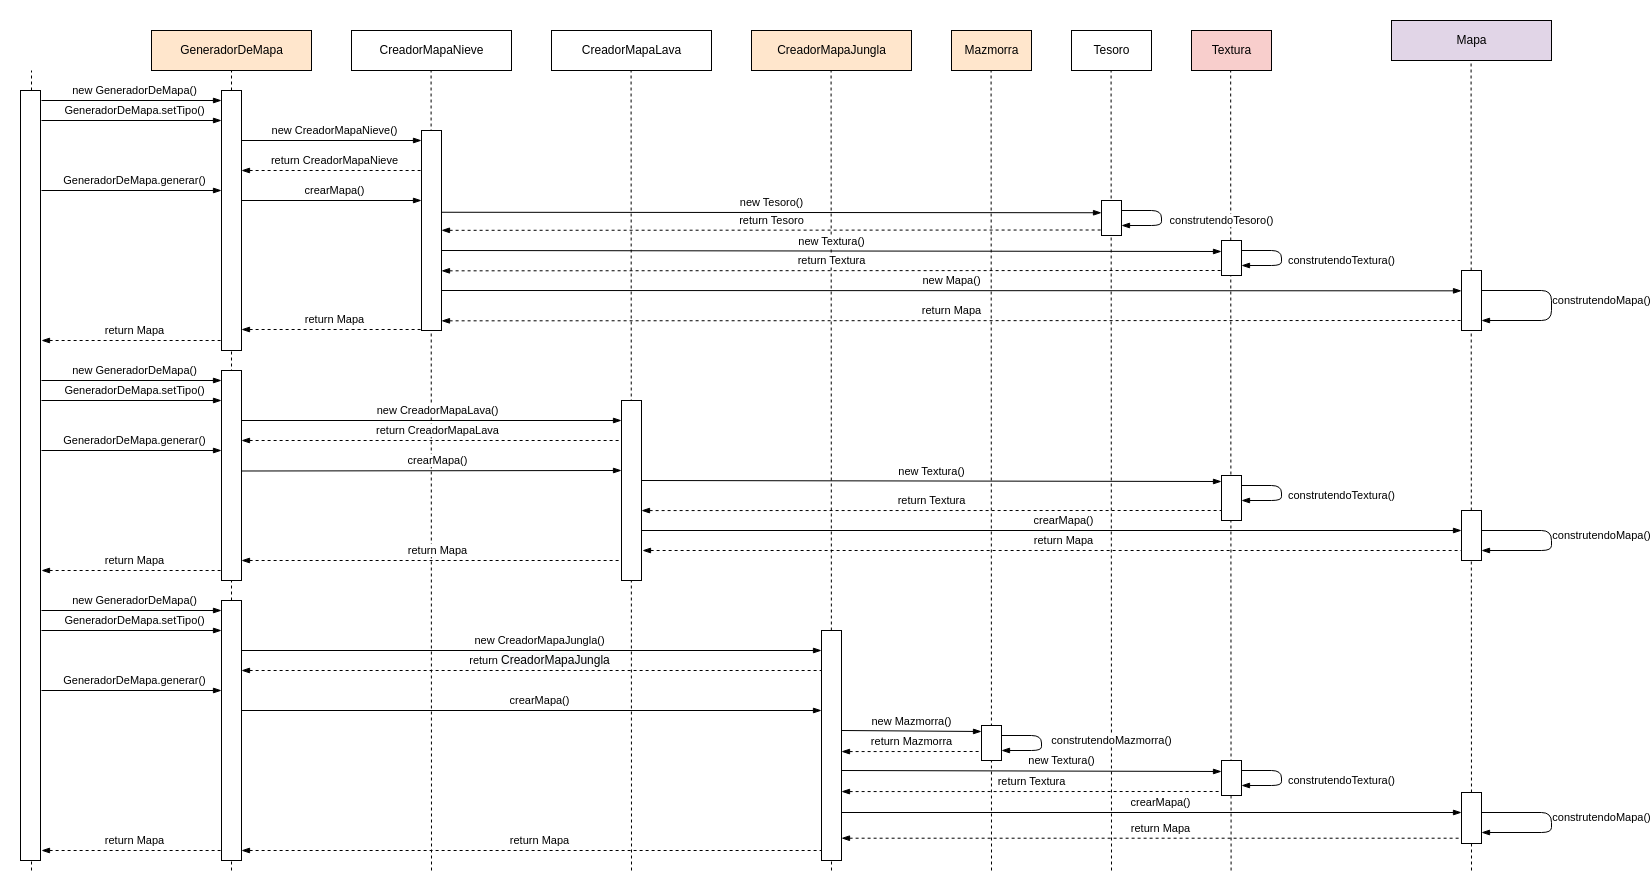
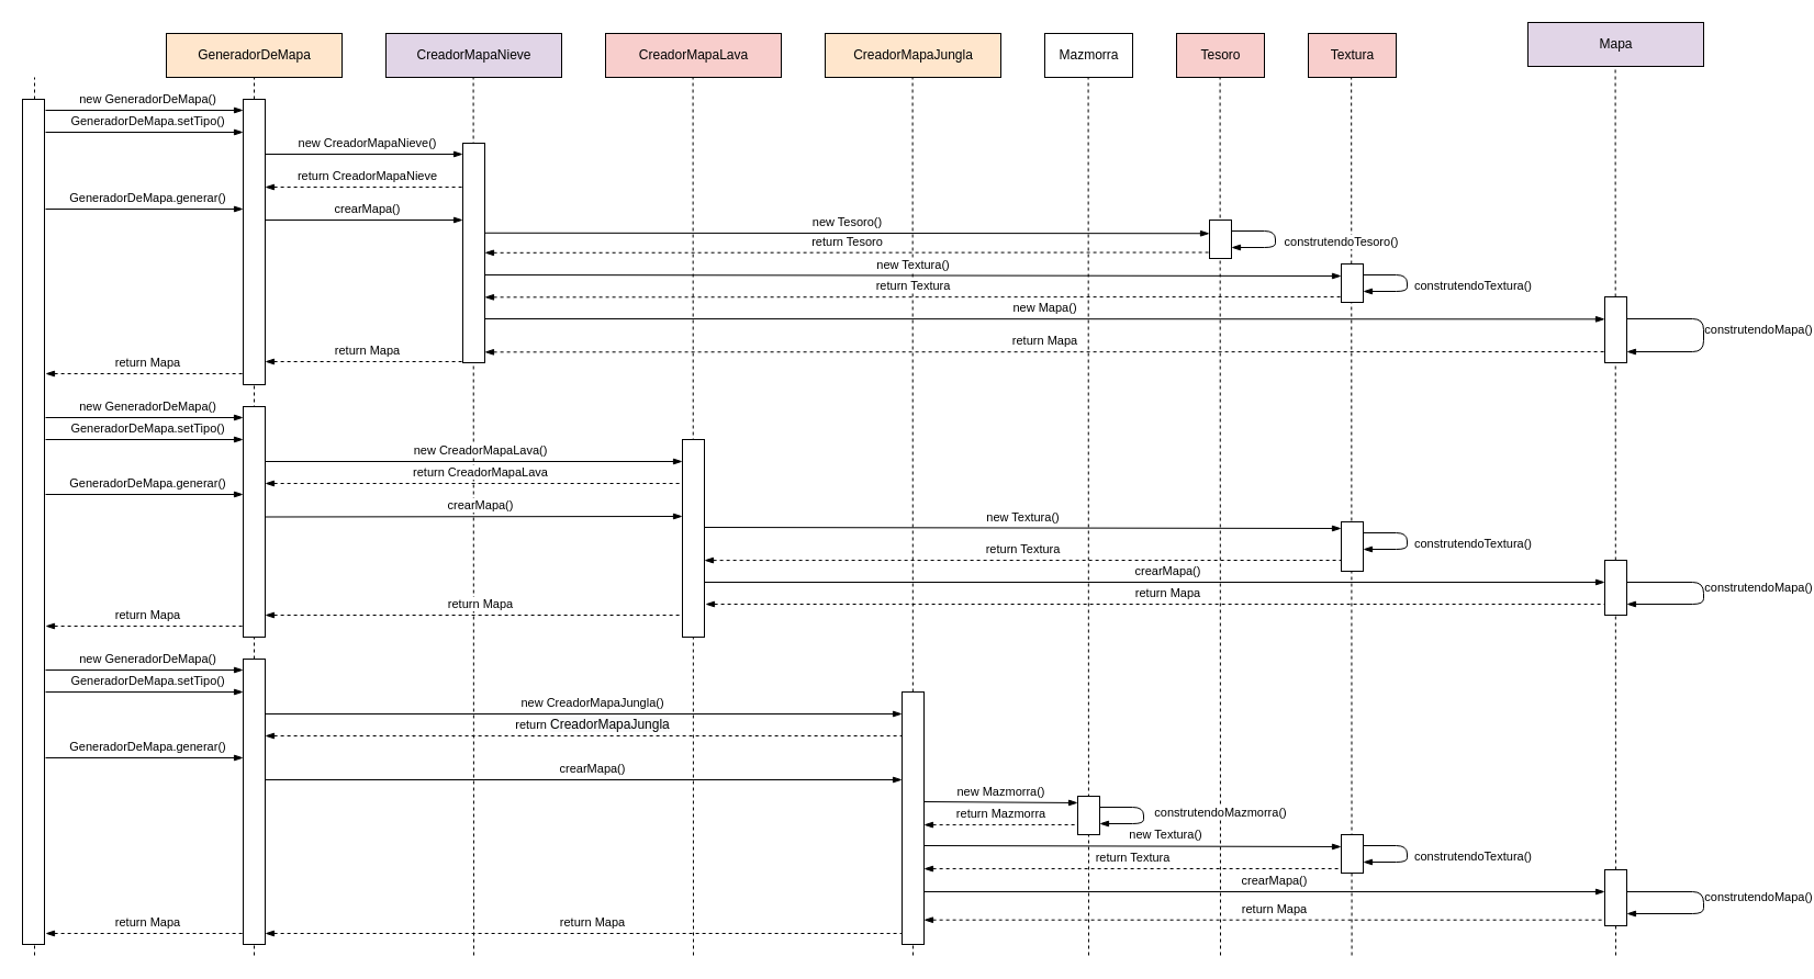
- <mxCell id="5" value="CreadorMapaNieve" style="html=1;" parent="1" vertex="1"><mxGeometry x="351" y="30" width="160" height="40" as="geometry" /></mxCell>
+ <mxCell id="5" value="CreadorMapaNieve" style="html=1;fillColor=#e1d5e7;" parent="1" vertex="1"><mxGeometry x="351" y="30" width="160" height="40" as="geometry" /></mxCell>
- <mxCell id="28" value="CreadorMapaLava" style="html=1;" parent="1" vertex="1"><mxGeometry x="551" y="30" width="160" height="40" as="geometry" /></mxCell>
+ <mxCell id="28" value="CreadorMapaLava" style="html=1;fillColor=#f8cecc;" parent="1" vertex="1"><mxGeometry x="551" y="30" width="160" height="40" as="geometry" /></mxCell>
- <mxCell id="52" value="Mazmorra" style="html=1;fillColor=#ffe6cc;" parent="1" vertex="1"><mxGeometry x="951" y="30" width="80" height="40" as="geometry" /></mxCell>
+ <mxCell id="52" value="Mazmorra" style="html=1;" parent="1" vertex="1"><mxGeometry x="951" y="30" width="80" height="40" as="geometry" /></mxCell>
- <mxCell id="54" value="Tesoro" style="html=1;" parent="1" vertex="1"><mxGeometry x="1071" y="30" width="80" height="40" as="geometry" /></mxCell>
+ <mxCell id="54" value="Tesoro" style="html=1;fillColor=#f8cecc;" parent="1" vertex="1"><mxGeometry x="1071" y="30" width="80" height="40" as="geometry" /></mxCell>
